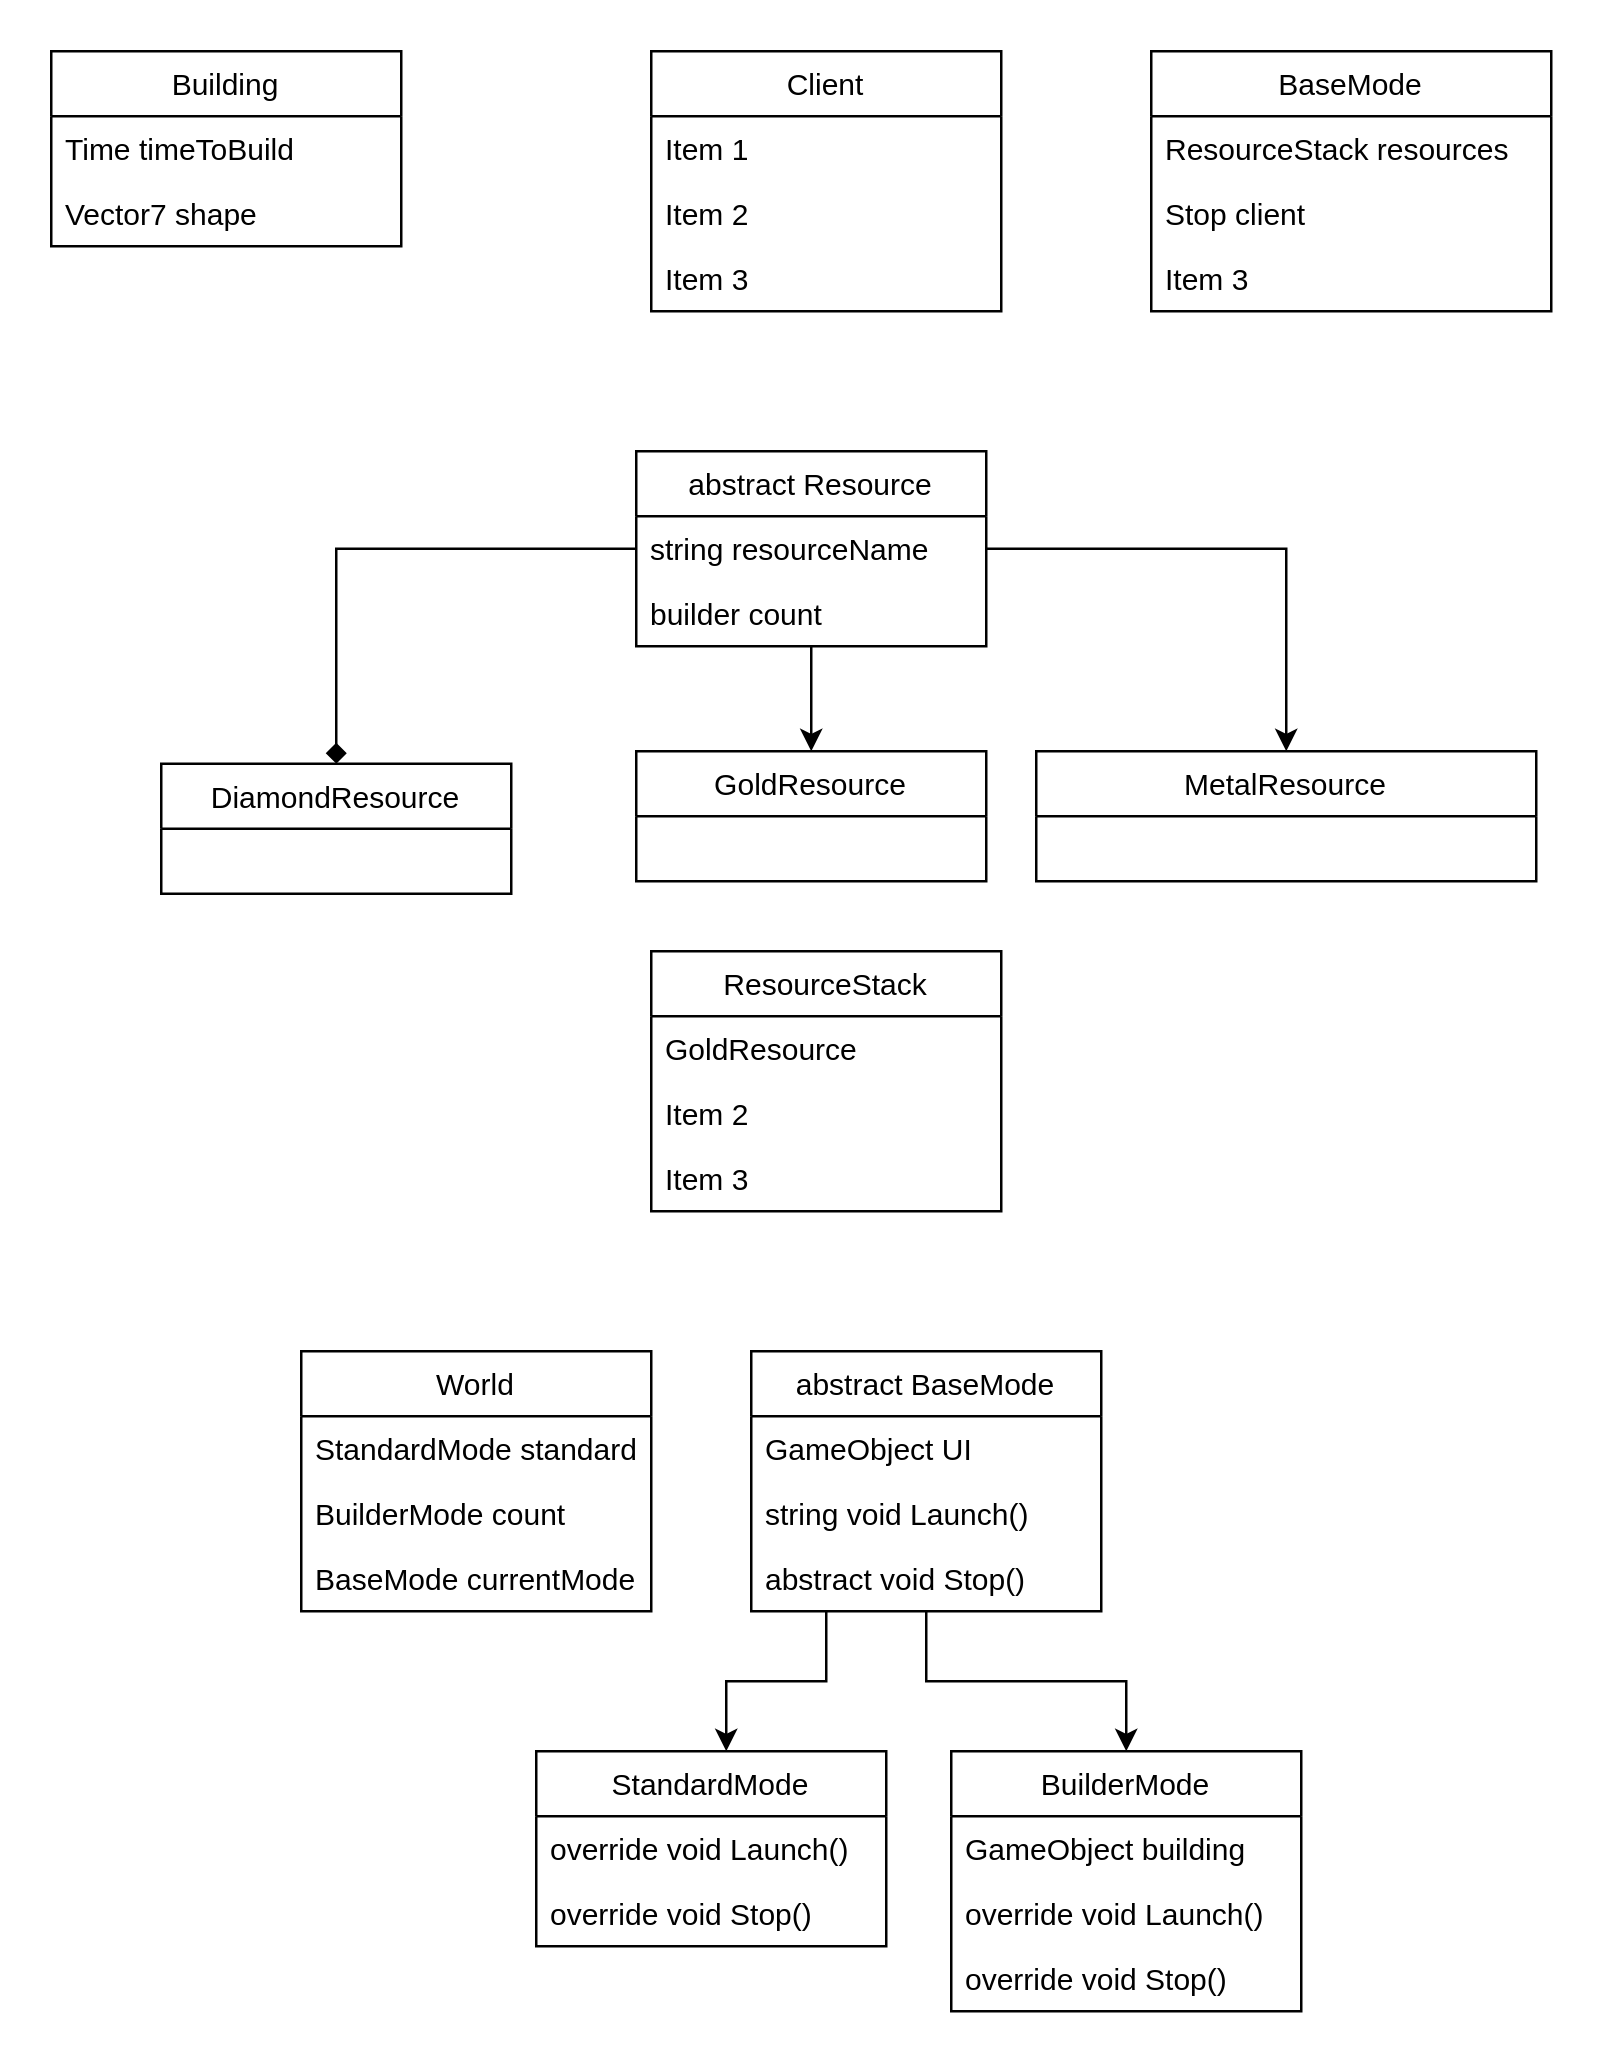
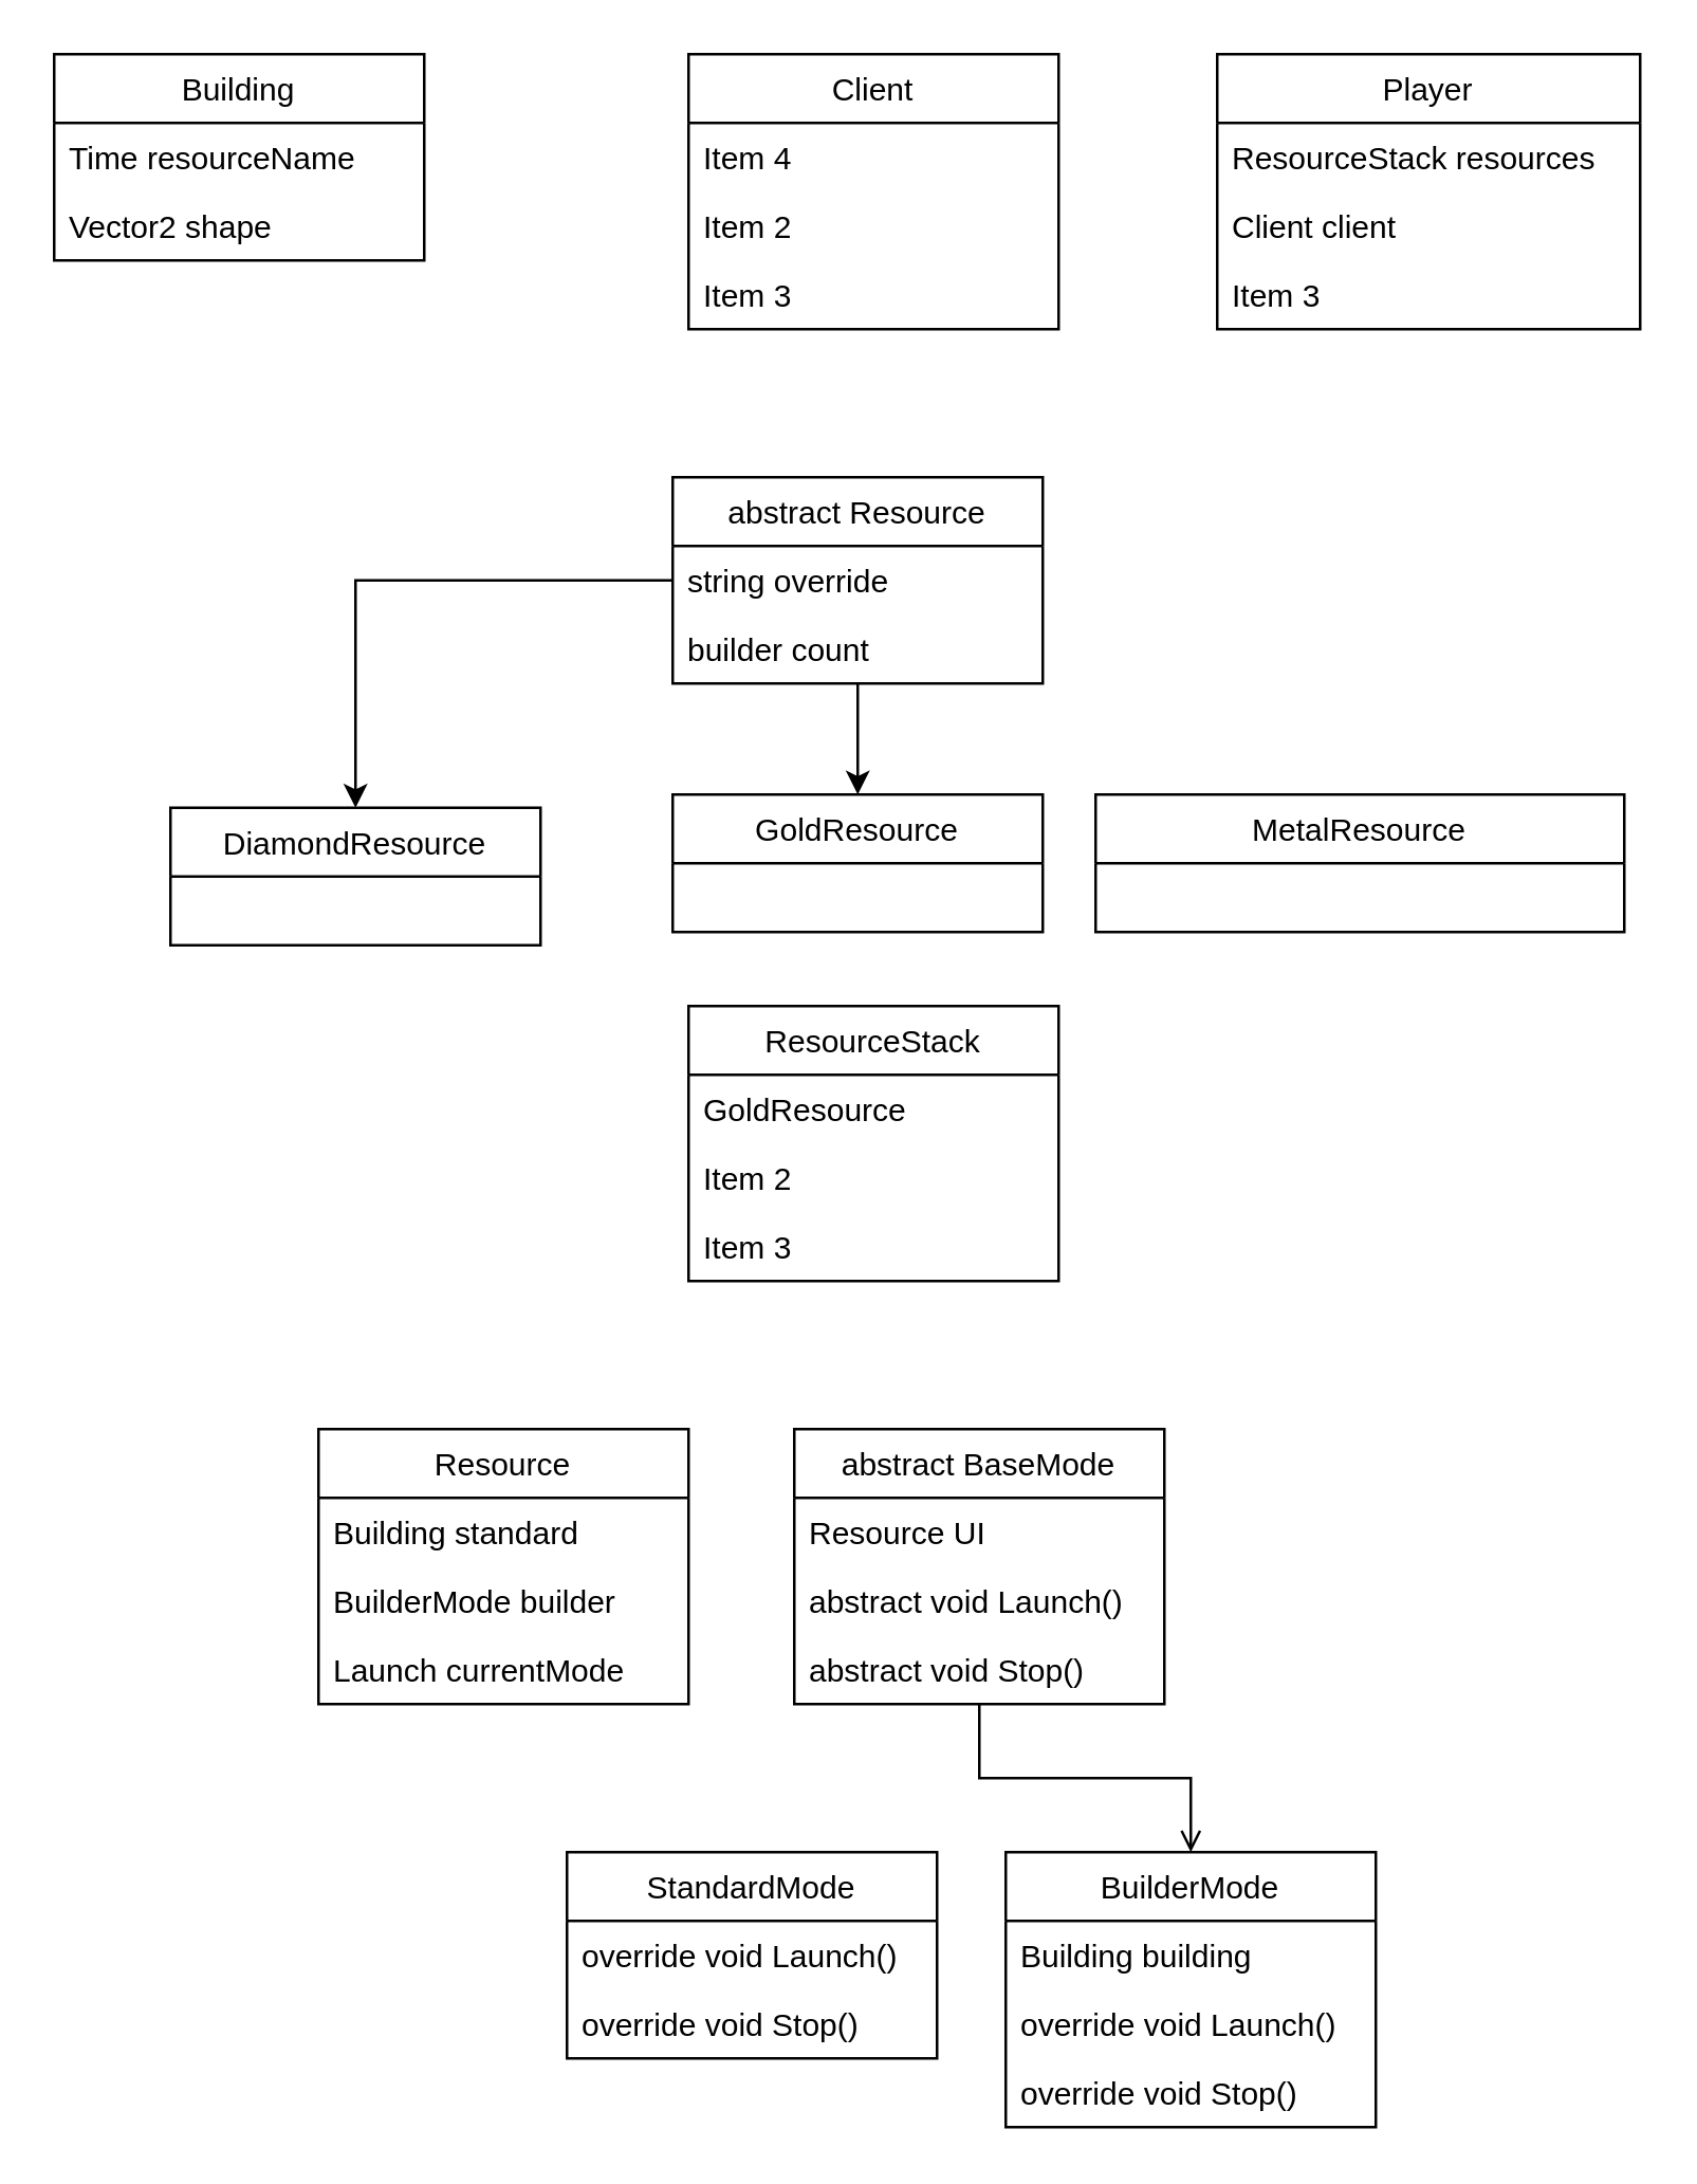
- <mxCell id="9" value="BaseMode" style="swimlane;fontStyle=0;childLayout=stackLayout;horizontal=1;startSize=26;horizontalStack=0;resizeParent=1;resizeParentMax=0;resizeLast=0;collapsible=1;marginBottom=0;" vertex="1" parent="1"><mxGeometry x="460" y="20" width="160" height="104" as="geometry" /></mxCell>
+ <mxCell id="9" value="Player" style="swimlane;fontStyle=0;childLayout=stackLayout;horizontal=1;startSize=26;horizontalStack=0;resizeParent=1;resizeParentMax=0;resizeLast=0;collapsible=1;marginBottom=0;" vertex="1" parent="1"><mxGeometry x="460" y="20" width="160" height="104" as="geometry" /></mxCell>
- <mxCell id="3" value="Time timeToBuild" style="text;strokeColor=none;fillColor=none;align=left;verticalAlign=top;spacingLeft=4;spacingRight=4;overflow=hidden;rotatable=0;points=[[0,0.5],[1,0.5]];portConstraint=eastwest;" vertex="1" parent="2"><mxGeometry y="26" width="140" height="26" as="geometry" /></mxCell>
+ <mxCell id="3" value="Time resourceName" style="text;strokeColor=none;fillColor=none;align=left;verticalAlign=top;spacingLeft=4;spacingRight=4;overflow=hidden;rotatable=0;points=[[0,0.5],[1,0.5]];portConstraint=eastwest;" vertex="1" parent="2"><mxGeometry y="26" width="140" height="26" as="geometry" /></mxCell>
- <mxCell id="6" value="Item 1" style="text;strokeColor=none;fillColor=none;align=left;verticalAlign=top;spacingLeft=4;spacingRight=4;overflow=hidden;rotatable=0;points=[[0,0.5],[1,0.5]];portConstraint=eastwest;" vertex="1" parent="5"><mxGeometry y="26" width="140" height="26" as="geometry" /></mxCell>
+ <mxCell id="6" value="Item 4" style="text;strokeColor=none;fillColor=none;align=left;verticalAlign=top;spacingLeft=4;spacingRight=4;overflow=hidden;rotatable=0;points=[[0,0.5],[1,0.5]];portConstraint=eastwest;" vertex="1" parent="5"><mxGeometry y="26" width="140" height="26" as="geometry" /></mxCell>
- <mxCell id="4" value="Vector7 shape" style="text;strokeColor=none;fillColor=none;align=left;verticalAlign=top;spacingLeft=4;spacingRight=4;overflow=hidden;rotatable=0;points=[[0,0.5],[1,0.5]];portConstraint=eastwest;" vertex="1" parent="2"><mxGeometry y="52" width="140" height="26" as="geometry" /></mxCell>
+ <mxCell id="4" value="Vector2 shape" style="text;strokeColor=none;fillColor=none;align=left;verticalAlign=top;spacingLeft=4;spacingRight=4;overflow=hidden;rotatable=0;points=[[0,0.5],[1,0.5]];portConstraint=eastwest;" vertex="1" parent="2"><mxGeometry y="52" width="140" height="26" as="geometry" /></mxCell>
- <mxCell id="11" value="Stop client" style="text;strokeColor=none;fillColor=none;align=left;verticalAlign=top;spacingLeft=4;spacingRight=4;overflow=hidden;rotatable=0;points=[[0,0.5],[1,0.5]];portConstraint=eastwest;" vertex="1" parent="9"><mxGeometry y="52" width="160" height="26" as="geometry" /></mxCell>
+ <mxCell id="11" value="Client client" style="text;strokeColor=none;fillColor=none;align=left;verticalAlign=top;spacingLeft=4;spacingRight=4;overflow=hidden;rotatable=0;points=[[0,0.5],[1,0.5]];portConstraint=eastwest;" vertex="1" parent="9"><mxGeometry y="52" width="160" height="26" as="geometry" /></mxCell>
- <mxCell id="15" style="edgeStyle=orthogonalEdgeStyle;rounded=0;orthogonalLoop=1;jettySize=auto;html=1;" edge="1" parent="1" source="16" target="20"><mxGeometry relative="1" as="geometry" /></mxCell>
- <mxCell id="17" value="string resourceName" style="text;strokeColor=none;fillColor=none;align=left;verticalAlign=top;spacingLeft=4;spacingRight=4;overflow=hidden;rotatable=0;points=[[0,0.5],[1,0.5]];portConstraint=eastwest;" vertex="1" parent="16"><mxGeometry y="26" width="140" height="26" as="geometry" /></mxCell>
+ <mxCell id="17" value="string override" style="text;strokeColor=none;fillColor=none;align=left;verticalAlign=top;spacingLeft=4;spacingRight=4;overflow=hidden;rotatable=0;points=[[0,0.5],[1,0.5]];portConstraint=eastwest;" vertex="1" parent="16"><mxGeometry y="26" width="140" height="26" as="geometry" /></mxCell>
- <mxCell id="14" style="edgeStyle=orthogonalEdgeStyle;rounded=0;orthogonalLoop=1;jettySize=auto;html=1;endArrow=diamond;" edge="1" parent="1" source="16" target="21"><mxGeometry relative="1" as="geometry" /></mxCell>
+ <mxCell id="14" style="edgeStyle=orthogonalEdgeStyle;rounded=0;orthogonalLoop=1;jettySize=auto;html=1;" edge="1" parent="1" source="16" target="21"><mxGeometry relative="1" as="geometry" /></mxCell>
- <mxCell id="26" value="World" style="swimlane;fontStyle=0;childLayout=stackLayout;horizontal=1;startSize=26;horizontalStack=0;resizeParent=1;resizeParentMax=0;resizeLast=0;collapsible=1;marginBottom=0;" vertex="1" parent="1"><mxGeometry x="120" y="540" width="140" height="104" as="geometry" /></mxCell>
+ <mxCell id="26" value="Resource" style="swimlane;fontStyle=0;childLayout=stackLayout;horizontal=1;startSize=26;horizontalStack=0;resizeParent=1;resizeParentMax=0;resizeLast=0;collapsible=1;marginBottom=0;" vertex="1" parent="1"><mxGeometry x="120" y="540" width="140" height="104" as="geometry" /></mxCell>
- <mxCell id="27" value="StandardMode standard" style="text;strokeColor=none;fillColor=none;align=left;verticalAlign=top;spacingLeft=4;spacingRight=4;overflow=hidden;rotatable=0;points=[[0,0.5],[1,0.5]];portConstraint=eastwest;" vertex="1" parent="26"><mxGeometry y="26" width="140" height="26" as="geometry" /></mxCell>
+ <mxCell id="27" value="Building standard" style="text;strokeColor=none;fillColor=none;align=left;verticalAlign=top;spacingLeft=4;spacingRight=4;overflow=hidden;rotatable=0;points=[[0,0.5],[1,0.5]];portConstraint=eastwest;" vertex="1" parent="26"><mxGeometry y="26" width="140" height="26" as="geometry" /></mxCell>
- <mxCell id="33" value="GameObject UI" style="text;strokeColor=none;fillColor=none;align=left;verticalAlign=top;spacingLeft=4;spacingRight=4;overflow=hidden;rotatable=0;points=[[0,0.5],[1,0.5]];portConstraint=eastwest;" vertex="1" parent="32"><mxGeometry y="26" width="140" height="26" as="geometry" /></mxCell>
+ <mxCell id="33" value="Resource UI" style="text;strokeColor=none;fillColor=none;align=left;verticalAlign=top;spacingLeft=4;spacingRight=4;overflow=hidden;rotatable=0;points=[[0,0.5],[1,0.5]];portConstraint=eastwest;" vertex="1" parent="32"><mxGeometry y="26" width="140" height="26" as="geometry" /></mxCell>
- <mxCell id="28" value="BuilderMode count" style="text;strokeColor=none;fillColor=none;align=left;verticalAlign=top;spacingLeft=4;spacingRight=4;overflow=hidden;rotatable=0;points=[[0,0.5],[1,0.5]];portConstraint=eastwest;" vertex="1" parent="26"><mxGeometry y="52" width="140" height="26" as="geometry" /></mxCell>
+ <mxCell id="28" value="BuilderMode builder" style="text;strokeColor=none;fillColor=none;align=left;verticalAlign=top;spacingLeft=4;spacingRight=4;overflow=hidden;rotatable=0;points=[[0,0.5],[1,0.5]];portConstraint=eastwest;" vertex="1" parent="26"><mxGeometry y="52" width="140" height="26" as="geometry" /></mxCell>
- <mxCell id="34" value="string void Launch()" style="text;strokeColor=none;fillColor=none;align=left;verticalAlign=top;spacingLeft=4;spacingRight=4;overflow=hidden;rotatable=0;points=[[0,0.5],[1,0.5]];portConstraint=eastwest;" vertex="1" parent="32"><mxGeometry y="52" width="140" height="26" as="geometry" /></mxCell>
+ <mxCell id="34" value="abstract void Launch()" style="text;strokeColor=none;fillColor=none;align=left;verticalAlign=top;spacingLeft=4;spacingRight=4;overflow=hidden;rotatable=0;points=[[0,0.5],[1,0.5]];portConstraint=eastwest;" vertex="1" parent="32"><mxGeometry y="52" width="140" height="26" as="geometry" /></mxCell>
- <mxCell id="29" value="BaseMode currentMode" style="text;strokeColor=none;fillColor=none;align=left;verticalAlign=top;spacingLeft=4;spacingRight=4;overflow=hidden;rotatable=0;points=[[0,0.5],[1,0.5]];portConstraint=eastwest;" vertex="1" parent="26"><mxGeometry y="78" width="140" height="26" as="geometry" /></mxCell>
+ <mxCell id="29" value="Launch currentMode" style="text;strokeColor=none;fillColor=none;align=left;verticalAlign=top;spacingLeft=4;spacingRight=4;overflow=hidden;rotatable=0;points=[[0,0.5],[1,0.5]];portConstraint=eastwest;" vertex="1" parent="26"><mxGeometry y="78" width="140" height="26" as="geometry" /></mxCell>
- <mxCell id="30" style="edgeStyle=orthogonalEdgeStyle;rounded=0;orthogonalLoop=1;jettySize=auto;html=1;" edge="1" parent="1" source="32" target="36"><mxGeometry relative="1" as="geometry"><Array as="points"><mxPoint x="330" y="672" /><mxPoint x="290" y="672" /></Array></mxGeometry></mxCell>
- <mxCell id="31" style="edgeStyle=orthogonalEdgeStyle;rounded=0;orthogonalLoop=1;jettySize=auto;html=1;" edge="1" parent="1" source="32" target="39"><mxGeometry relative="1" as="geometry" /></mxCell>
+ <mxCell id="31" style="edgeStyle=orthogonalEdgeStyle;rounded=0;orthogonalLoop=1;jettySize=auto;html=1;endArrow=open;" edge="1" parent="1" source="32" target="39"><mxGeometry relative="1" as="geometry" /></mxCell>
- <mxCell id="40" value="GameObject building" style="text;strokeColor=none;fillColor=none;align=left;verticalAlign=top;spacingLeft=4;spacingRight=4;overflow=hidden;rotatable=0;points=[[0,0.5],[1,0.5]];portConstraint=eastwest;" vertex="1" parent="39"><mxGeometry y="26" width="140" height="26" as="geometry" /></mxCell>
+ <mxCell id="40" value="Building building" style="text;strokeColor=none;fillColor=none;align=left;verticalAlign=top;spacingLeft=4;spacingRight=4;overflow=hidden;rotatable=0;points=[[0,0.5],[1,0.5]];portConstraint=eastwest;" vertex="1" parent="39"><mxGeometry y="26" width="140" height="26" as="geometry" /></mxCell>
